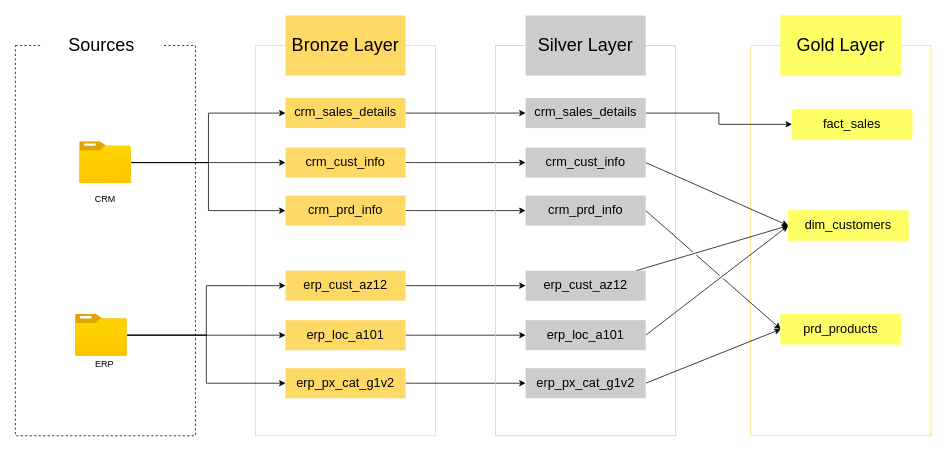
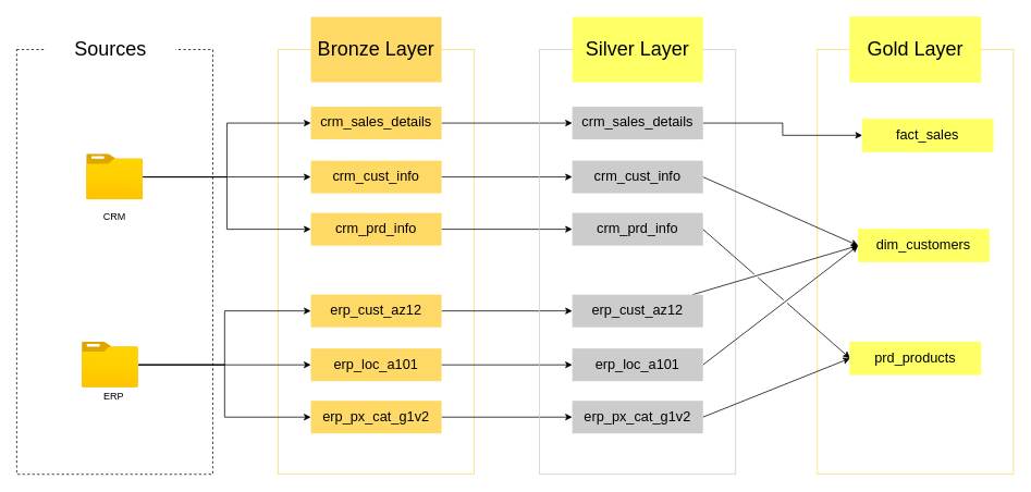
- <mxCell id="30" value="&lt;span style=&quot;font-size: 24px;&quot;&gt;Silver Layer&lt;/span&gt;" style="rounded=0;whiteSpace=wrap;html=1;strokeColor=none;fillColor=#CCCCCC;fontColor=#000000;" parent="1" vertex="1"><mxGeometry y="20" width="160" height="80" as="geometry" x="700" /></mxCell>
+ <mxCell id="30" value="&lt;span style=&quot;font-size: 24px;&quot;&gt;Silver Layer&lt;/span&gt;" style="rounded=0;whiteSpace=wrap;html=1;strokeColor=none;fillColor=#ffff66;fontColor=#000000;" parent="1" vertex="1"><mxGeometry y="20" width="160" height="80" as="geometry" x="700" /></mxCell>
